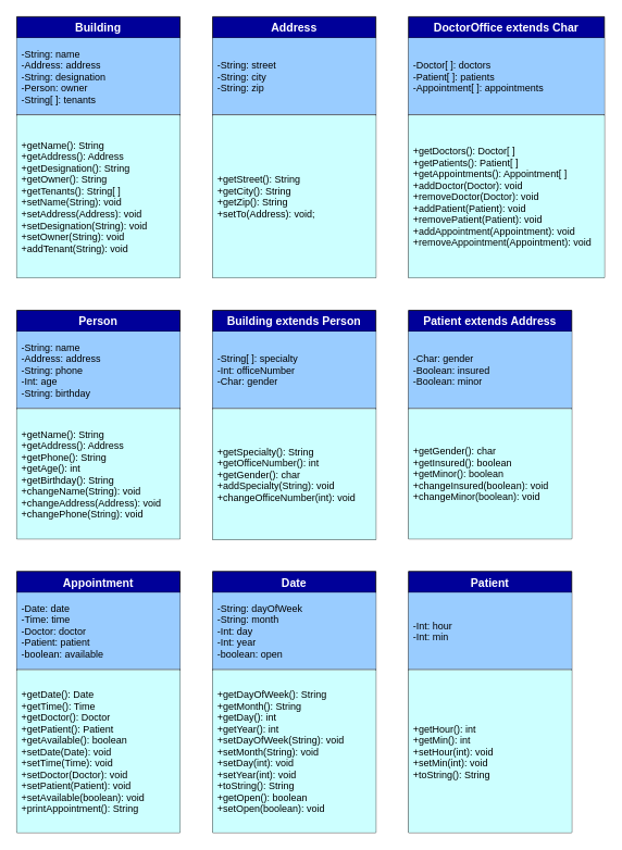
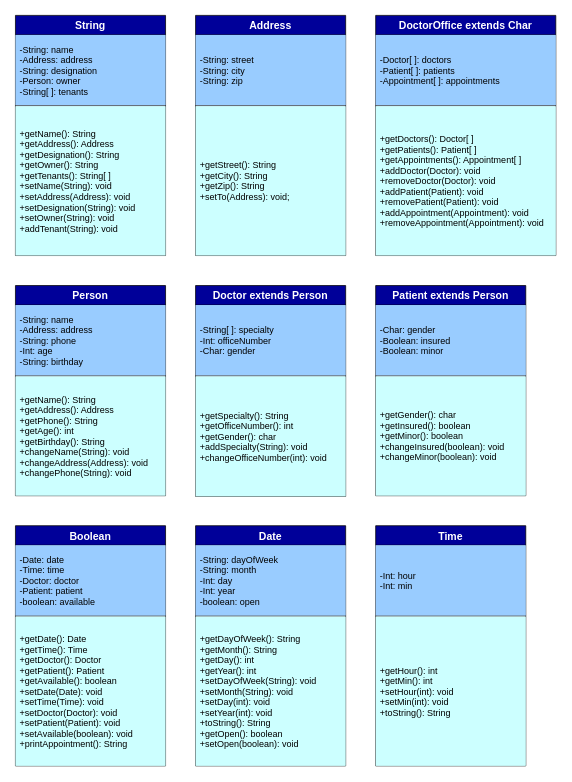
- <mxCell id="3" value="Building" style="swimlane;fontStyle=1;align=center;verticalAlign=middle;childLayout=stackLayout;horizontal=1;startSize=26;horizontalStack=0;resizeParent=1;resizeParentMax=0;resizeLast=0;collapsible=1;marginBottom=0;fillColor=#000099;fontColor=#FFFFFF;fontSize=14;" vertex="1" parent="2"><mxGeometry width="200" height="320" as="geometry" /></mxCell>
+ <mxCell id="3" value="String" style="swimlane;fontStyle=1;align=center;verticalAlign=middle;childLayout=stackLayout;horizontal=1;startSize=26;horizontalStack=0;resizeParent=1;resizeParentMax=0;resizeLast=0;collapsible=1;marginBottom=0;fillColor=#000099;fontColor=#FFFFFF;fontSize=14;" vertex="1" parent="2"><mxGeometry width="200" height="320" as="geometry" /></mxCell>
- <mxCell id="22" value="Building extends Person" style="swimlane;fontStyle=1;align=center;verticalAlign=middle;childLayout=stackLayout;horizontal=1;startSize=26;horizontalStack=0;resizeParent=1;resizeParentMax=0;resizeLast=0;collapsible=1;marginBottom=0;fillColor=#000099;fontColor=#FFFFFF;fontSize=14;" vertex="1" parent="21"><mxGeometry width="200" height="281" as="geometry" /></mxCell>
+ <mxCell id="22" value="Doctor extends Person" style="swimlane;fontStyle=1;align=center;verticalAlign=middle;childLayout=stackLayout;horizontal=1;startSize=26;horizontalStack=0;resizeParent=1;resizeParentMax=0;resizeLast=0;collapsible=1;marginBottom=0;fillColor=#000099;fontColor=#FFFFFF;fontSize=14;" vertex="1" parent="21"><mxGeometry width="200" height="281" as="geometry" /></mxCell>
- <mxCell id="26" value="Patient extends Address" style="swimlane;fontStyle=1;align=center;verticalAlign=middle;childLayout=stackLayout;horizontal=1;startSize=26;horizontalStack=0;resizeParent=1;resizeParentMax=0;resizeLast=0;collapsible=1;marginBottom=0;fillColor=#000099;fontColor=#FFFFFF;fontSize=14;" vertex="1" parent="1"><mxGeometry x="500" y="380" width="200" height="280" as="geometry" /></mxCell>
+ <mxCell id="26" value="Patient extends Person" style="swimlane;fontStyle=1;align=center;verticalAlign=middle;childLayout=stackLayout;horizontal=1;startSize=26;horizontalStack=0;resizeParent=1;resizeParentMax=0;resizeLast=0;collapsible=1;marginBottom=0;fillColor=#000099;fontColor=#FFFFFF;fontSize=14;" vertex="1" parent="1"><mxGeometry x="500" y="380" width="200" height="280" as="geometry" /></mxCell>
- <mxCell id="30" value="Appointment" style="swimlane;fontStyle=1;align=center;verticalAlign=middle;childLayout=stackLayout;horizontal=1;startSize=26;horizontalStack=0;resizeParent=1;resizeParentMax=0;resizeLast=0;collapsible=1;marginBottom=0;fillColor=#000099;fontColor=#FFFFFF;fontSize=14;" vertex="1" parent="1"><mxGeometry x="20" y="700" width="200" height="320" as="geometry" /></mxCell>
+ <mxCell id="30" value="Boolean" style="swimlane;fontStyle=1;align=center;verticalAlign=middle;childLayout=stackLayout;horizontal=1;startSize=26;horizontalStack=0;resizeParent=1;resizeParentMax=0;resizeLast=0;collapsible=1;marginBottom=0;fillColor=#000099;fontColor=#FFFFFF;fontSize=14;" vertex="1" parent="1"><mxGeometry x="20" y="700" width="200" height="320" as="geometry" /></mxCell>
- <mxCell id="38" value="Patient" style="swimlane;fontStyle=1;align=center;verticalAlign=middle;childLayout=stackLayout;horizontal=1;startSize=26;horizontalStack=0;resizeParent=1;resizeParentMax=0;resizeLast=0;collapsible=1;marginBottom=0;fillColor=#000099;fontColor=#FFFFFF;fontSize=14;" vertex="1" parent="1"><mxGeometry x="500" y="700" width="200" height="320" as="geometry" /></mxCell>
+ <mxCell id="38" value="Time" style="swimlane;fontStyle=1;align=center;verticalAlign=middle;childLayout=stackLayout;horizontal=1;startSize=26;horizontalStack=0;resizeParent=1;resizeParentMax=0;resizeLast=0;collapsible=1;marginBottom=0;fillColor=#000099;fontColor=#FFFFFF;fontSize=14;" vertex="1" parent="1"><mxGeometry x="500" y="700" width="200" height="320" as="geometry" /></mxCell>
